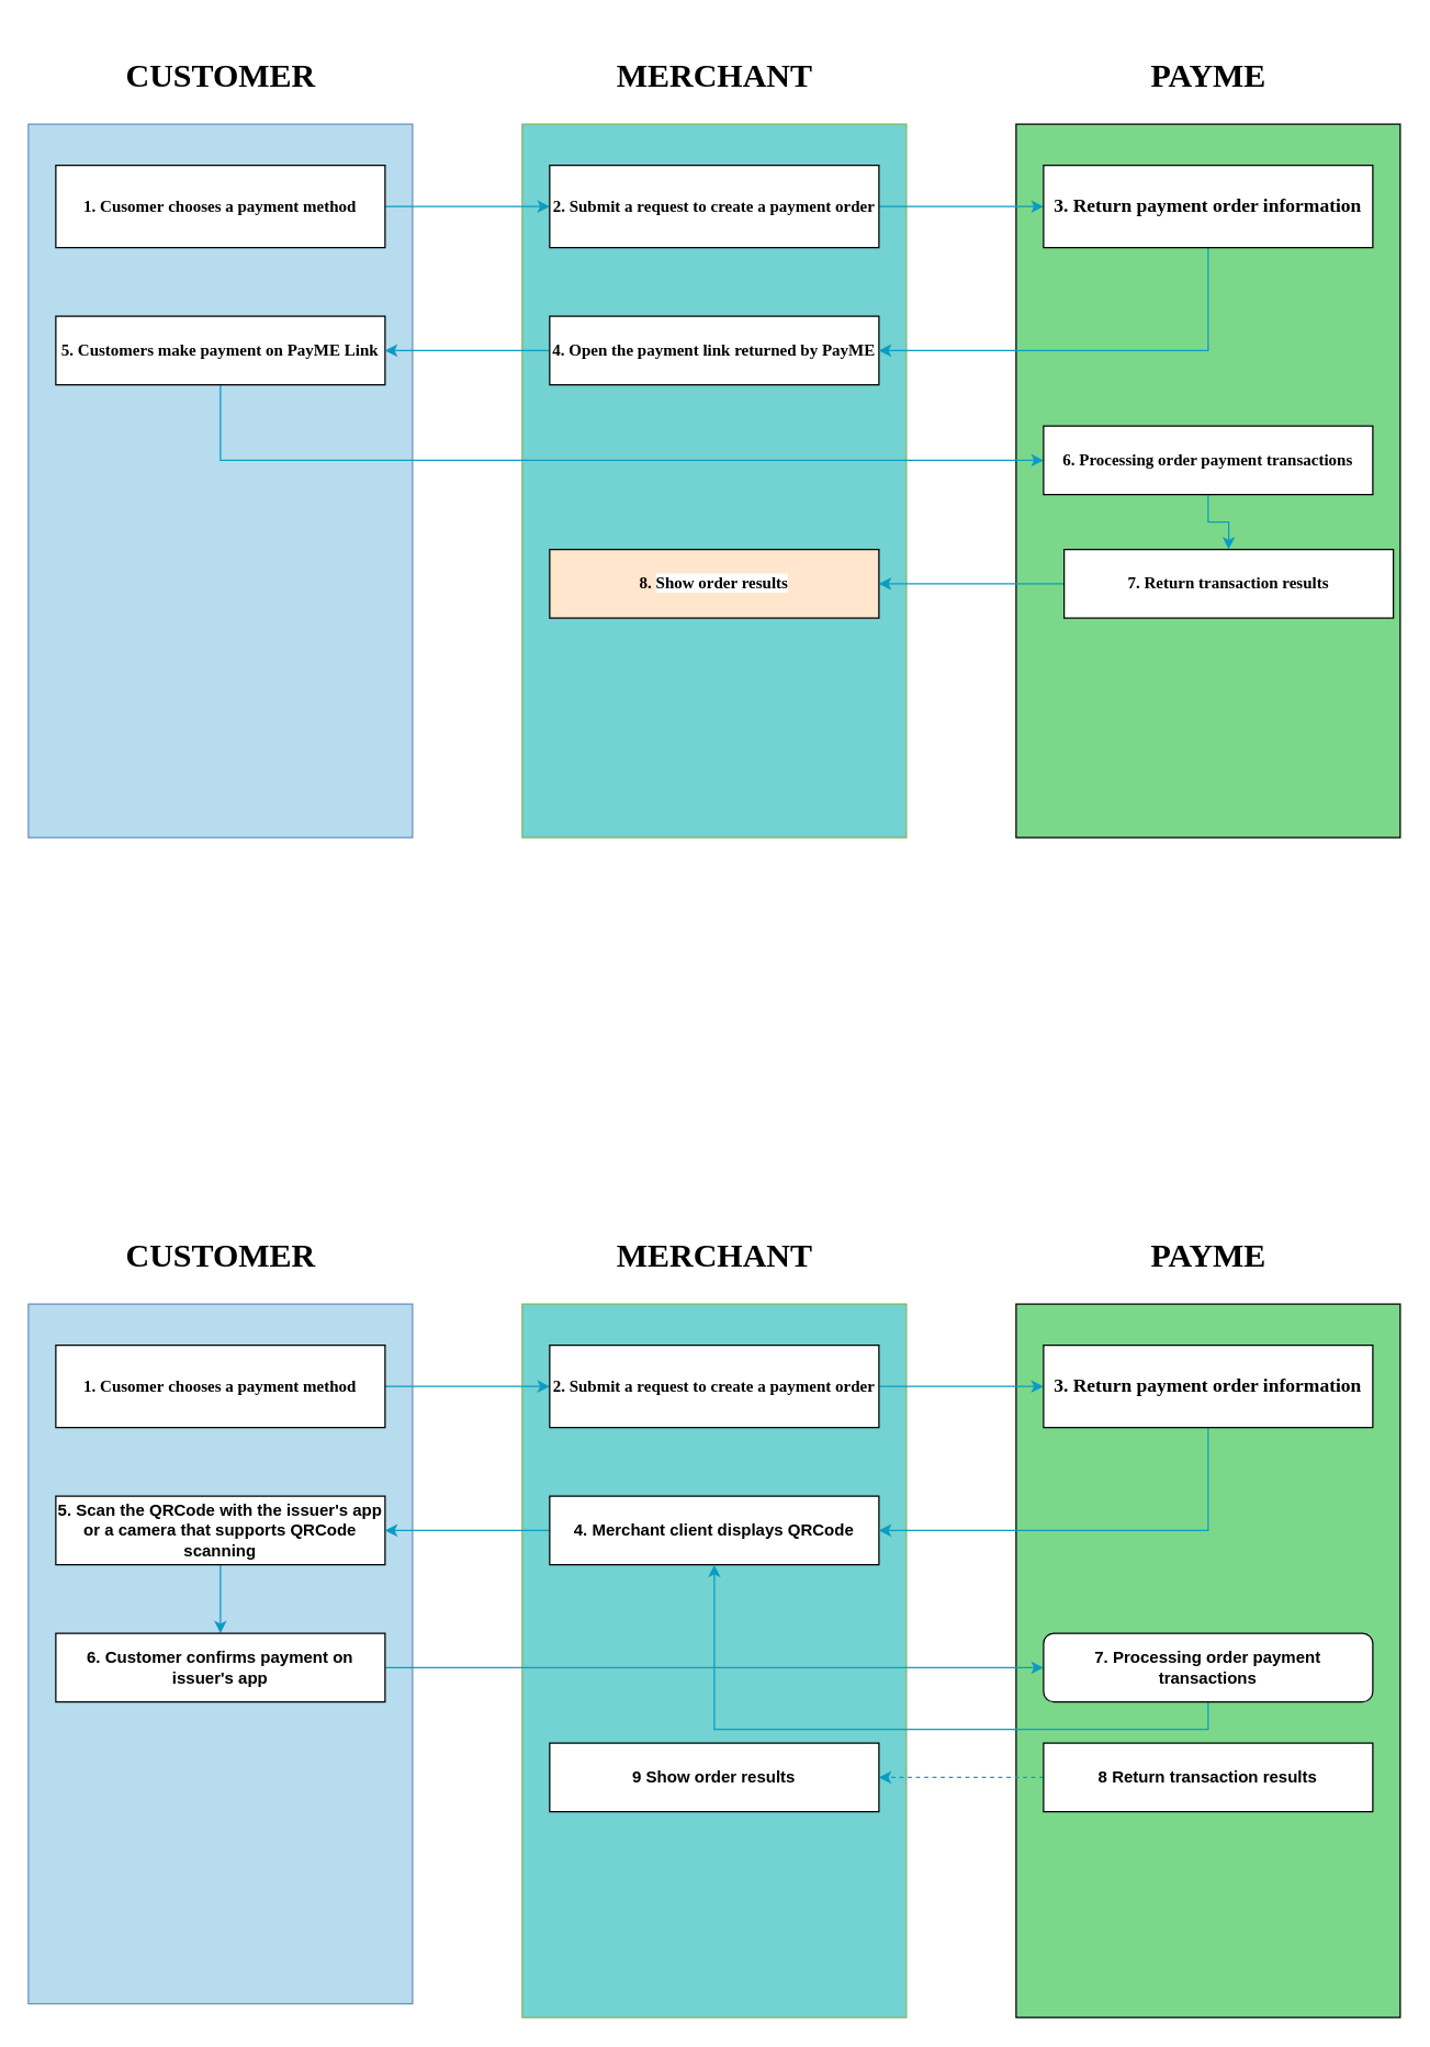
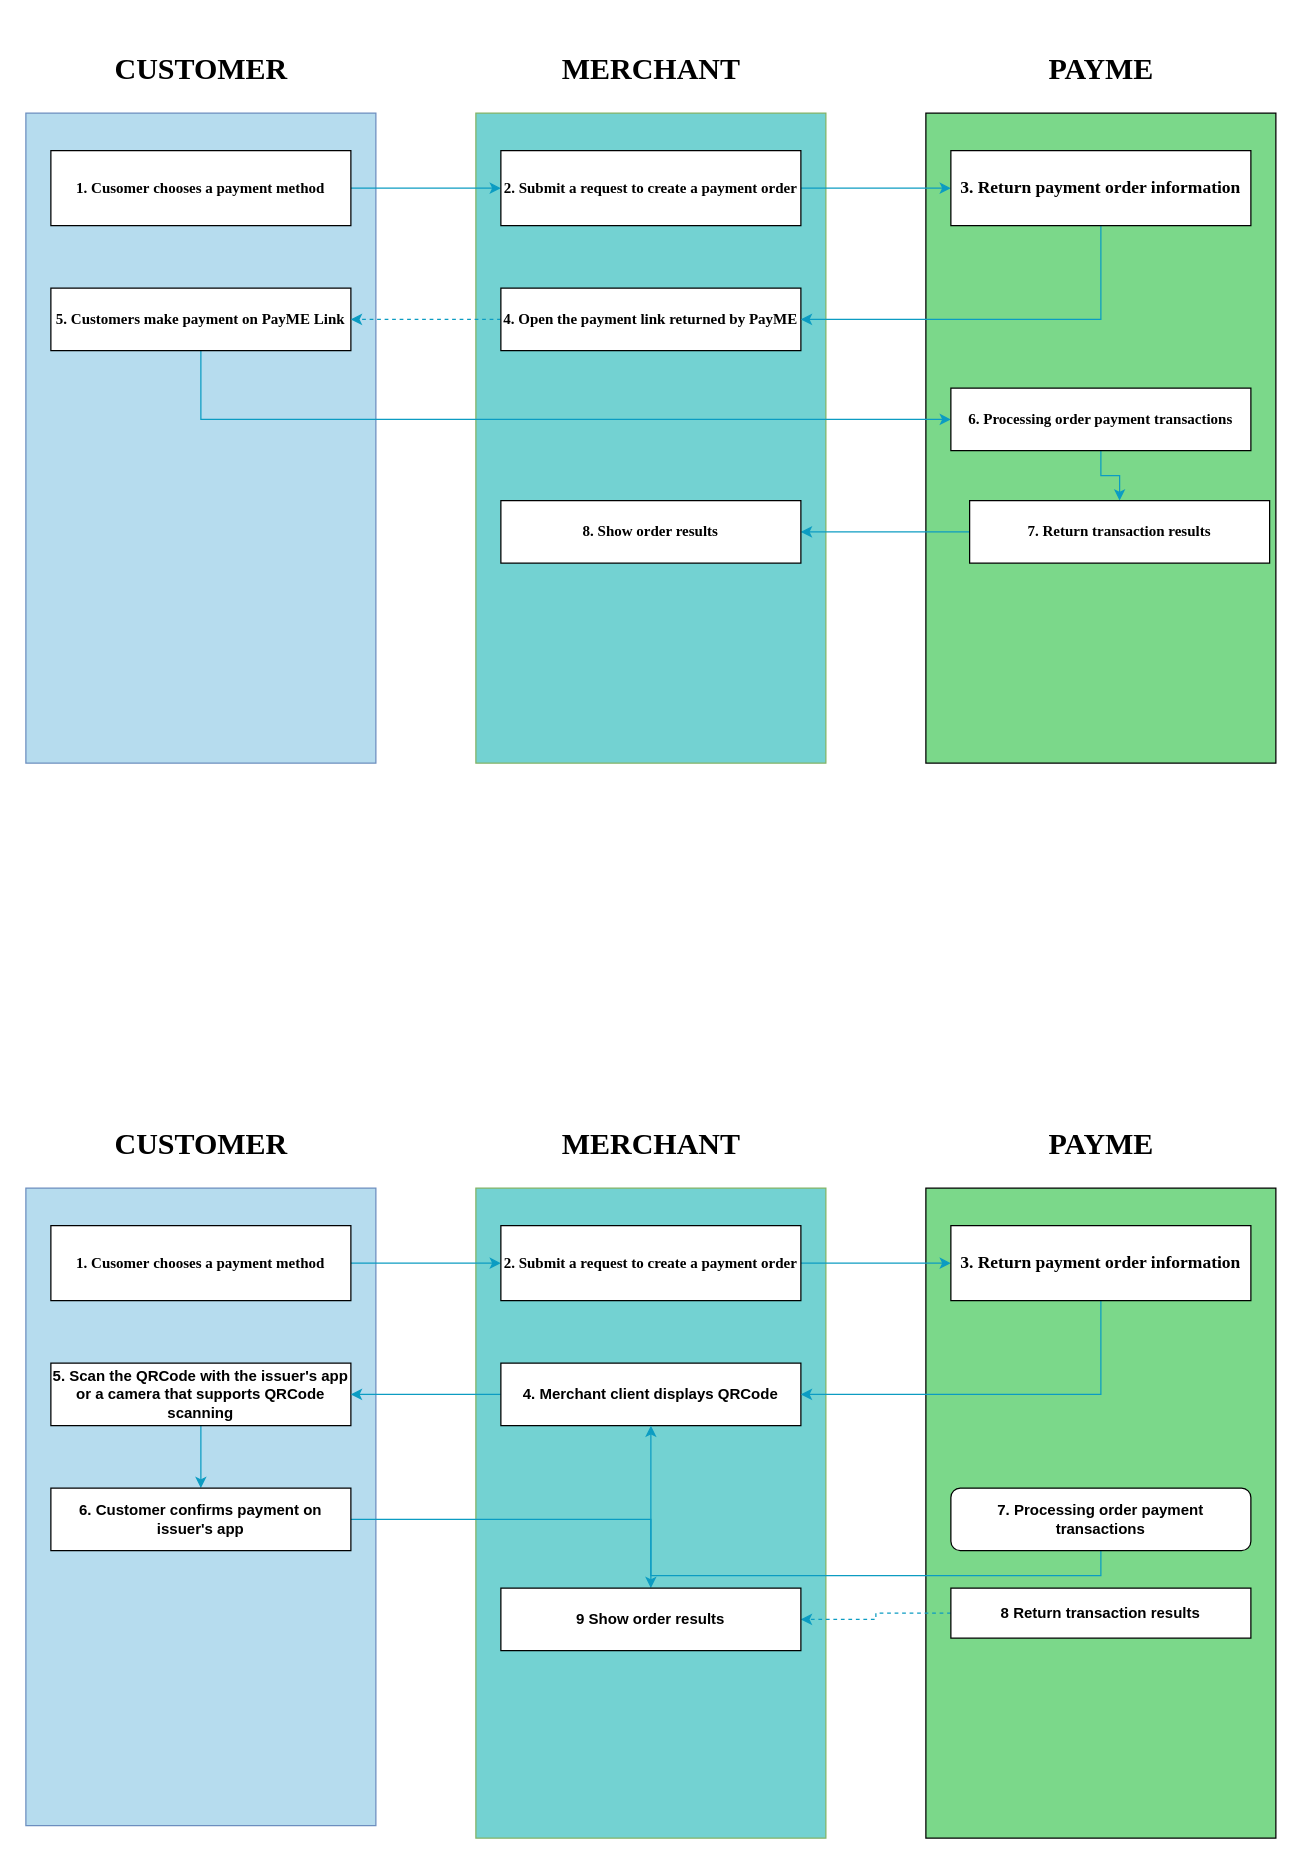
- <mxCell id="11" style="edgeStyle=orthogonalEdgeStyle;rounded=0;jumpSize=8;orthogonalLoop=1;jettySize=auto;html=1;exitX=0;exitY=0.5;exitDx=0;exitDy=0;strokeColor=#0c9cc2;" edge="1" parent="1" source="12" target="8"><mxGeometry relative="1" as="geometry" /></mxCell>
+ <mxCell id="11" style="edgeStyle=orthogonalEdgeStyle;rounded=0;jumpSize=8;orthogonalLoop=1;jettySize=auto;html=1;exitX=0;exitY=0.5;exitDx=0;exitDy=0;strokeColor=#0c9cc2;dashed=1;" edge="1" parent="1" source="12" target="8"><mxGeometry relative="1" as="geometry" /></mxCell>
- <mxCell id="19" value="8.&amp;nbsp;&lt;span style=&quot;font-size: 12px; text-align: left; background-color: rgb(255, 255, 255);&quot;&gt;Show order results&lt;/span&gt;" style="rounded=0;whiteSpace=wrap;html=1;fontFamily=Times New Roman;fontStyle=1;fontSize=12;fillColor=#ffe6cc;" vertex="1" parent="1"><mxGeometry x="400" y="400" width="240" height="50" as="geometry" /></mxCell>
+ <mxCell id="19" value="8.&amp;nbsp;&lt;span style=&quot;font-size: 12px; text-align: left; background-color: rgb(255, 255, 255);&quot;&gt;Show order results&lt;/span&gt;" style="rounded=0;whiteSpace=wrap;html=1;fontFamily=Times New Roman;fontStyle=1;fontSize=12;" vertex="1" parent="1"><mxGeometry x="400" y="400" width="240" height="50" as="geometry" /></mxCell>
- <mxCell id="33" style="edgeStyle=orthogonalEdgeStyle;rounded=0;jumpSize=8;orthogonalLoop=1;jettySize=auto;html=1;exitX=1;exitY=0.5;exitDx=0;exitDy=0;strokeColor=#0c9cc2;" edge="1" parent="1" source="34" target="42"><mxGeometry relative="1" as="geometry" /></mxCell>
+ <mxCell id="33" style="edgeStyle=orthogonalEdgeStyle;rounded=0;jumpSize=8;orthogonalLoop=1;jettySize=auto;html=1;exitX=1;exitY=0.5;exitDx=0;exitDy=0;strokeColor=#0c9cc2;" edge="1" parent="1" source="34" target="45"><mxGeometry relative="1" as="geometry" /></mxCell>
- <mxCell id="44" value="&lt;b style=&quot;&quot;&gt;8&amp;nbsp;&lt;span style=&quot;border-color: var(--border-color); font-family: &amp;quot;Nunito Sans&amp;quot;, sans-serif; background-color: rgb(255, 255, 255);&quot;&gt;Return transaction results&lt;/span&gt;&lt;/b&gt;" style="rounded=0;whiteSpace=wrap;html=1;align=center;" vertex="1" parent="1"><mxGeometry x="760" y="1270" width="240" height="50" as="geometry" /></mxCell>
+ <mxCell id="44" value="&lt;b style=&quot;&quot;&gt;8&amp;nbsp;&lt;span style=&quot;border-color: var(--border-color); font-family: &amp;quot;Nunito Sans&amp;quot;, sans-serif; background-color: rgb(255, 255, 255);&quot;&gt;Return transaction results&lt;/span&gt;&lt;/b&gt;" style="rounded=0;whiteSpace=wrap;html=1;align=center;" vertex="1" parent="1"><mxGeometry x="760" y="1270" width="240" height="40" as="geometry" /></mxCell>
